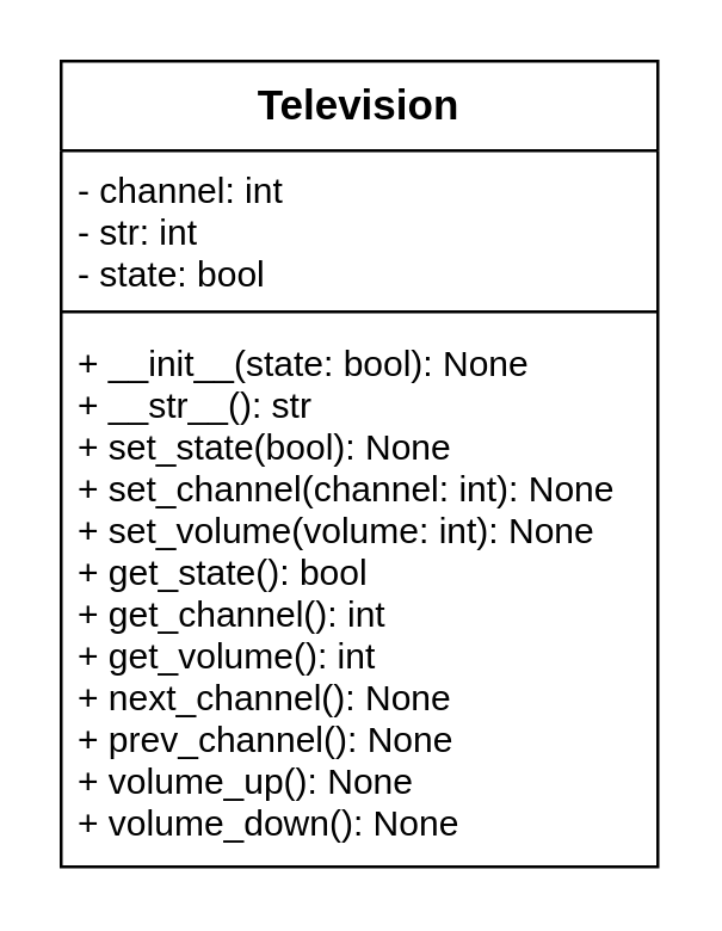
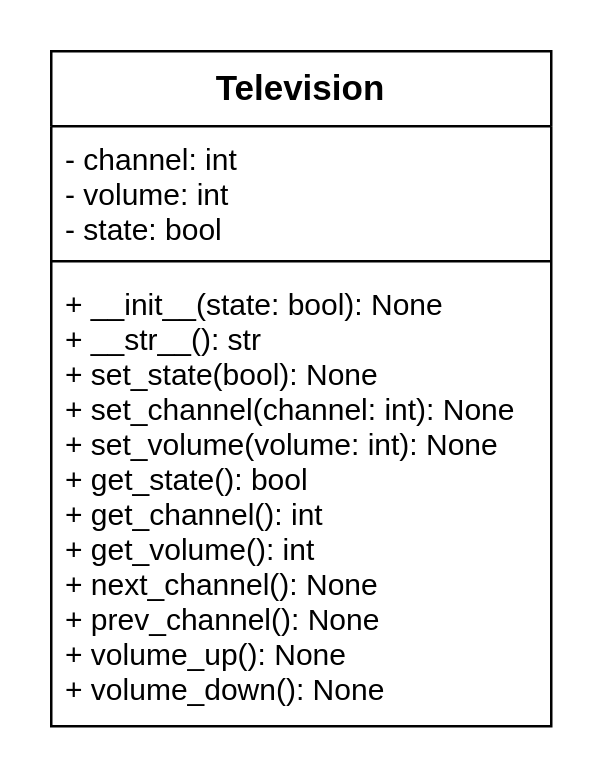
- <mxCell id="3" value="- channel: int&#10;- str: int&#10;- state: bool" style="text;strokeColor=none;fillColor=none;align=left;verticalAlign=top;spacingLeft=4;spacingRight=4;overflow=hidden;rotatable=0;points=[[0,0.5],[1,0.5]];portConstraint=eastwest;" parent="2" vertex="1"><mxGeometry y="30" width="200" height="50" as="geometry" /></mxCell>
+ <mxCell id="3" value="- channel: int&#10;- volume: int&#10;- state: bool" style="text;strokeColor=none;fillColor=none;align=left;verticalAlign=top;spacingLeft=4;spacingRight=4;overflow=hidden;rotatable=0;points=[[0,0.5],[1,0.5]];portConstraint=eastwest;" parent="2" vertex="1"><mxGeometry y="30" width="200" height="50" as="geometry" /></mxCell>
